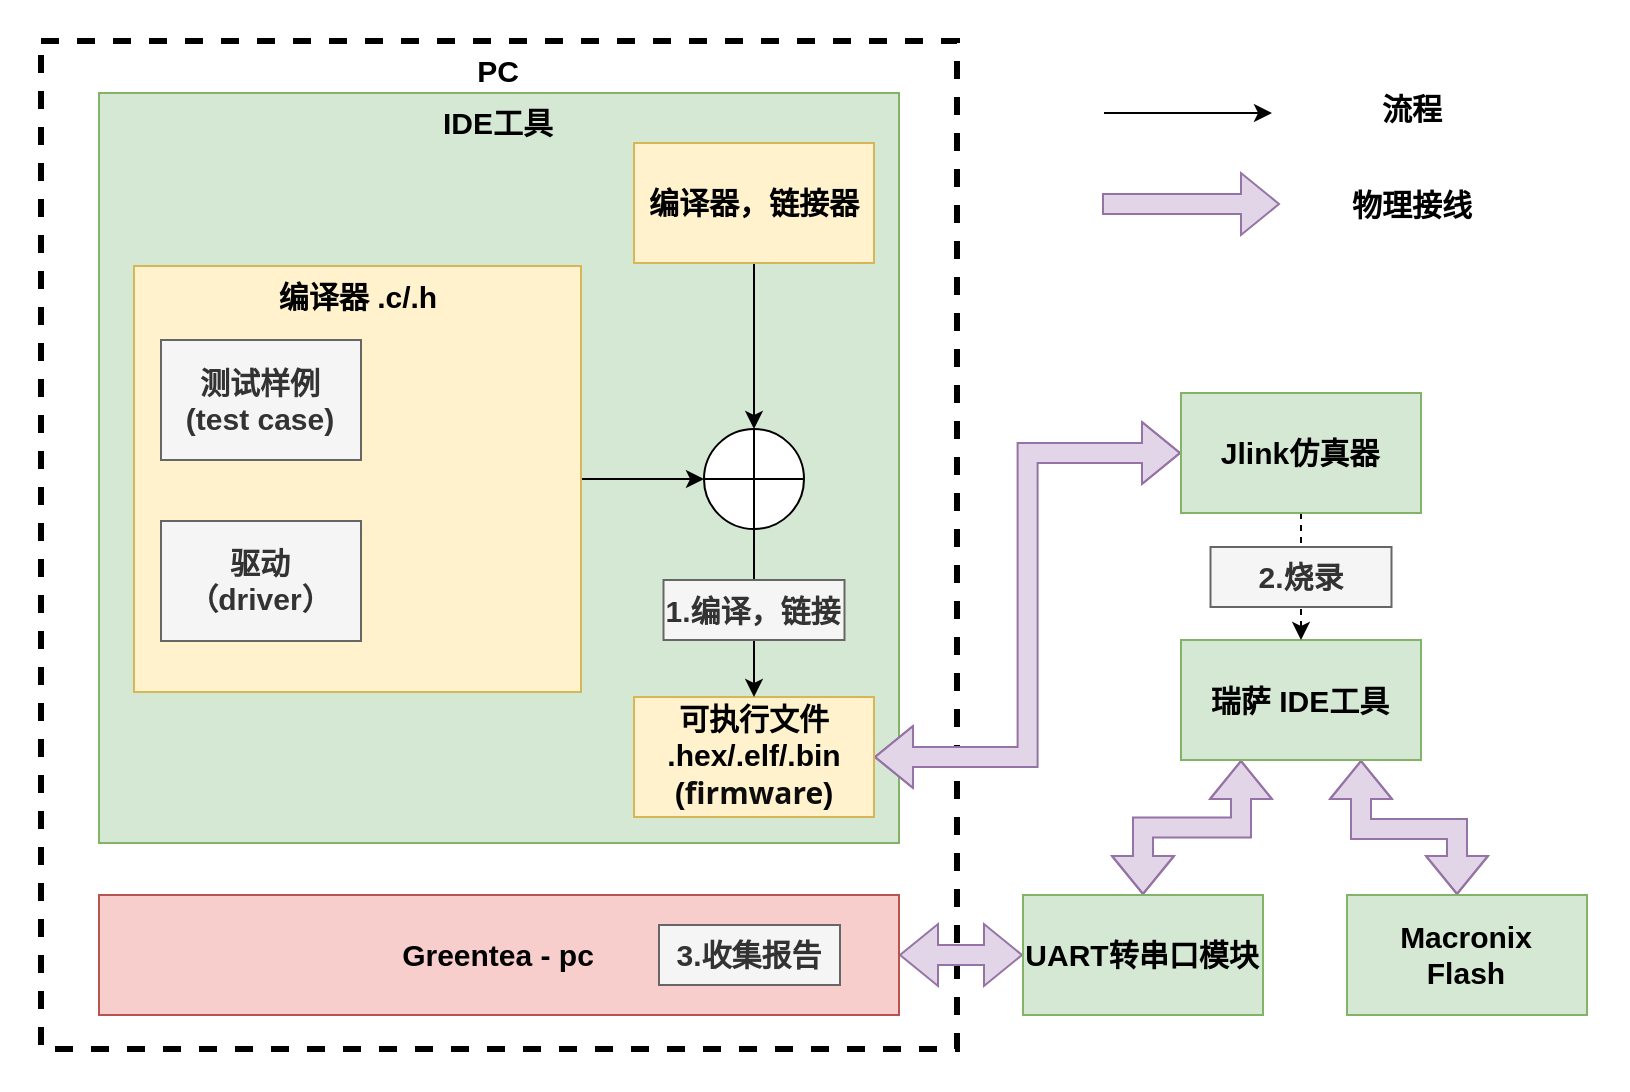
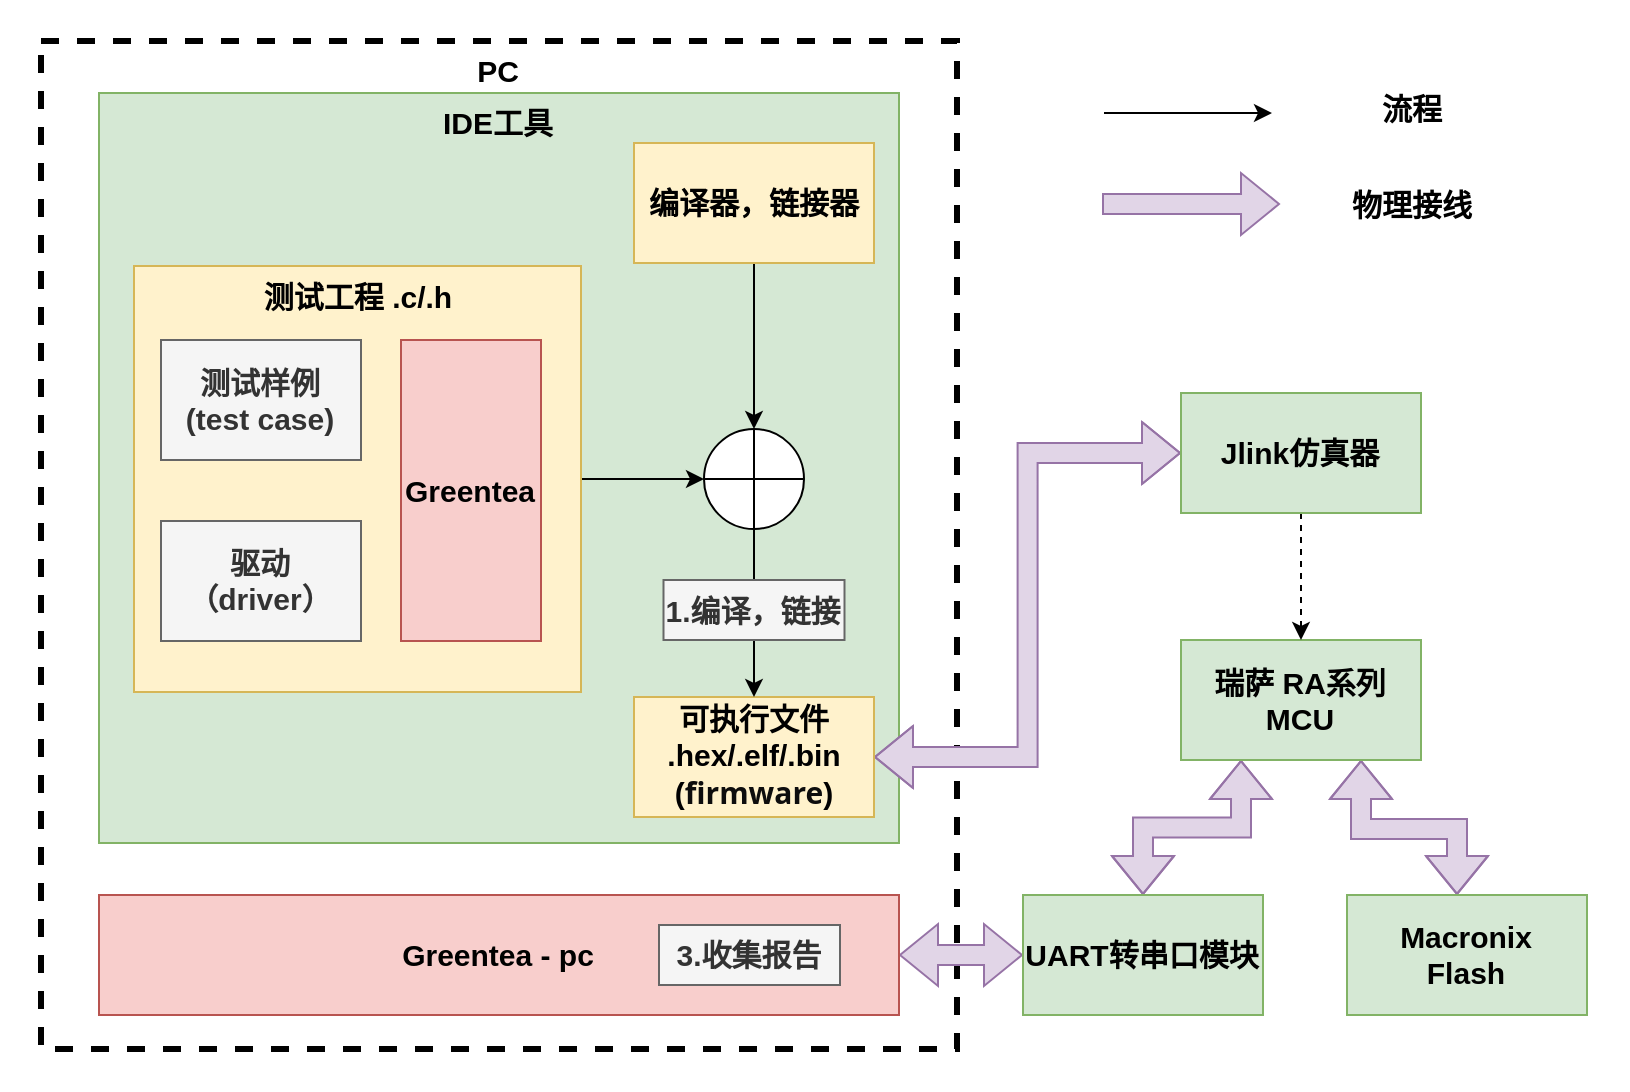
- <mxCell id="8" value="&lt;font style=&quot;font-size: 15px;&quot;&gt;编译器 .c/.h&lt;/font&gt;" style="rounded=0;whiteSpace=wrap;html=1;verticalAlign=top;fontStyle=1;fillColor=#fff2cc;strokeColor=#d6b656;fontSize=15;" vertex="1" parent="1"><mxGeometry x="66.5" y="132.5" width="223.5" height="213" as="geometry" /></mxCell>
+ <mxCell id="8" value="&lt;font style=&quot;font-size: 15px;&quot;&gt;测试工程 .c/.h&lt;/font&gt;" style="rounded=0;whiteSpace=wrap;html=1;verticalAlign=top;fontStyle=1;fillColor=#fff2cc;strokeColor=#d6b656;fontSize=15;" vertex="1" parent="1"><mxGeometry x="66.5" y="132.5" width="223.5" height="213" as="geometry" /></mxCell>
+ <mxCell id="30" value="Greentea" style="rounded=0;whiteSpace=wrap;html=1;fontStyle=1;fillColor=#f8cecc;strokeColor=#b85450;fontSize=15;" vertex="1" parent="1"><mxGeometry x="200" y="169.5" width="70" height="150.5" as="geometry" /></mxCell>
- <mxCell id="19" value="&lt;b style=&quot;font-size: 15px;&quot;&gt;&lt;font style=&quot;font-size: 15px;&quot;&gt;2.烧录&lt;/font&gt;&lt;/b&gt;" style="text;html=1;align=center;verticalAlign=middle;whiteSpace=wrap;rounded=0;fontSize=15;fillColor=#f5f5f5;fontColor=#333333;strokeColor=#666666;" vertex="1" parent="1"><mxGeometry x="604.75" y="273" width="90.5" height="30" as="geometry" /></mxCell>
- <mxCell id="6" value="&lt;b style=&quot;font-size: 15px;&quot;&gt;&lt;font style=&quot;font-size: 15px;&quot;&gt;瑞萨 IDE工具&lt;/font&gt;&lt;/b&gt;" style="rounded=0;whiteSpace=wrap;html=1;fillColor=#d5e8d4;strokeColor=#82b366;fontSize=15;" vertex="1" parent="1"><mxGeometry x="590" y="319.5" width="120" height="60" as="geometry" /></mxCell>
+ <mxCell id="6" value="&lt;b style=&quot;font-size: 15px;&quot;&gt;&lt;font style=&quot;font-size: 15px;&quot;&gt;瑞萨 RA系列MCU&lt;/font&gt;&lt;/b&gt;" style="rounded=0;whiteSpace=wrap;html=1;fillColor=#d5e8d4;strokeColor=#82b366;fontSize=15;" vertex="1" parent="1"><mxGeometry x="590" y="319.5" width="120" height="60" as="geometry" /></mxCell>
